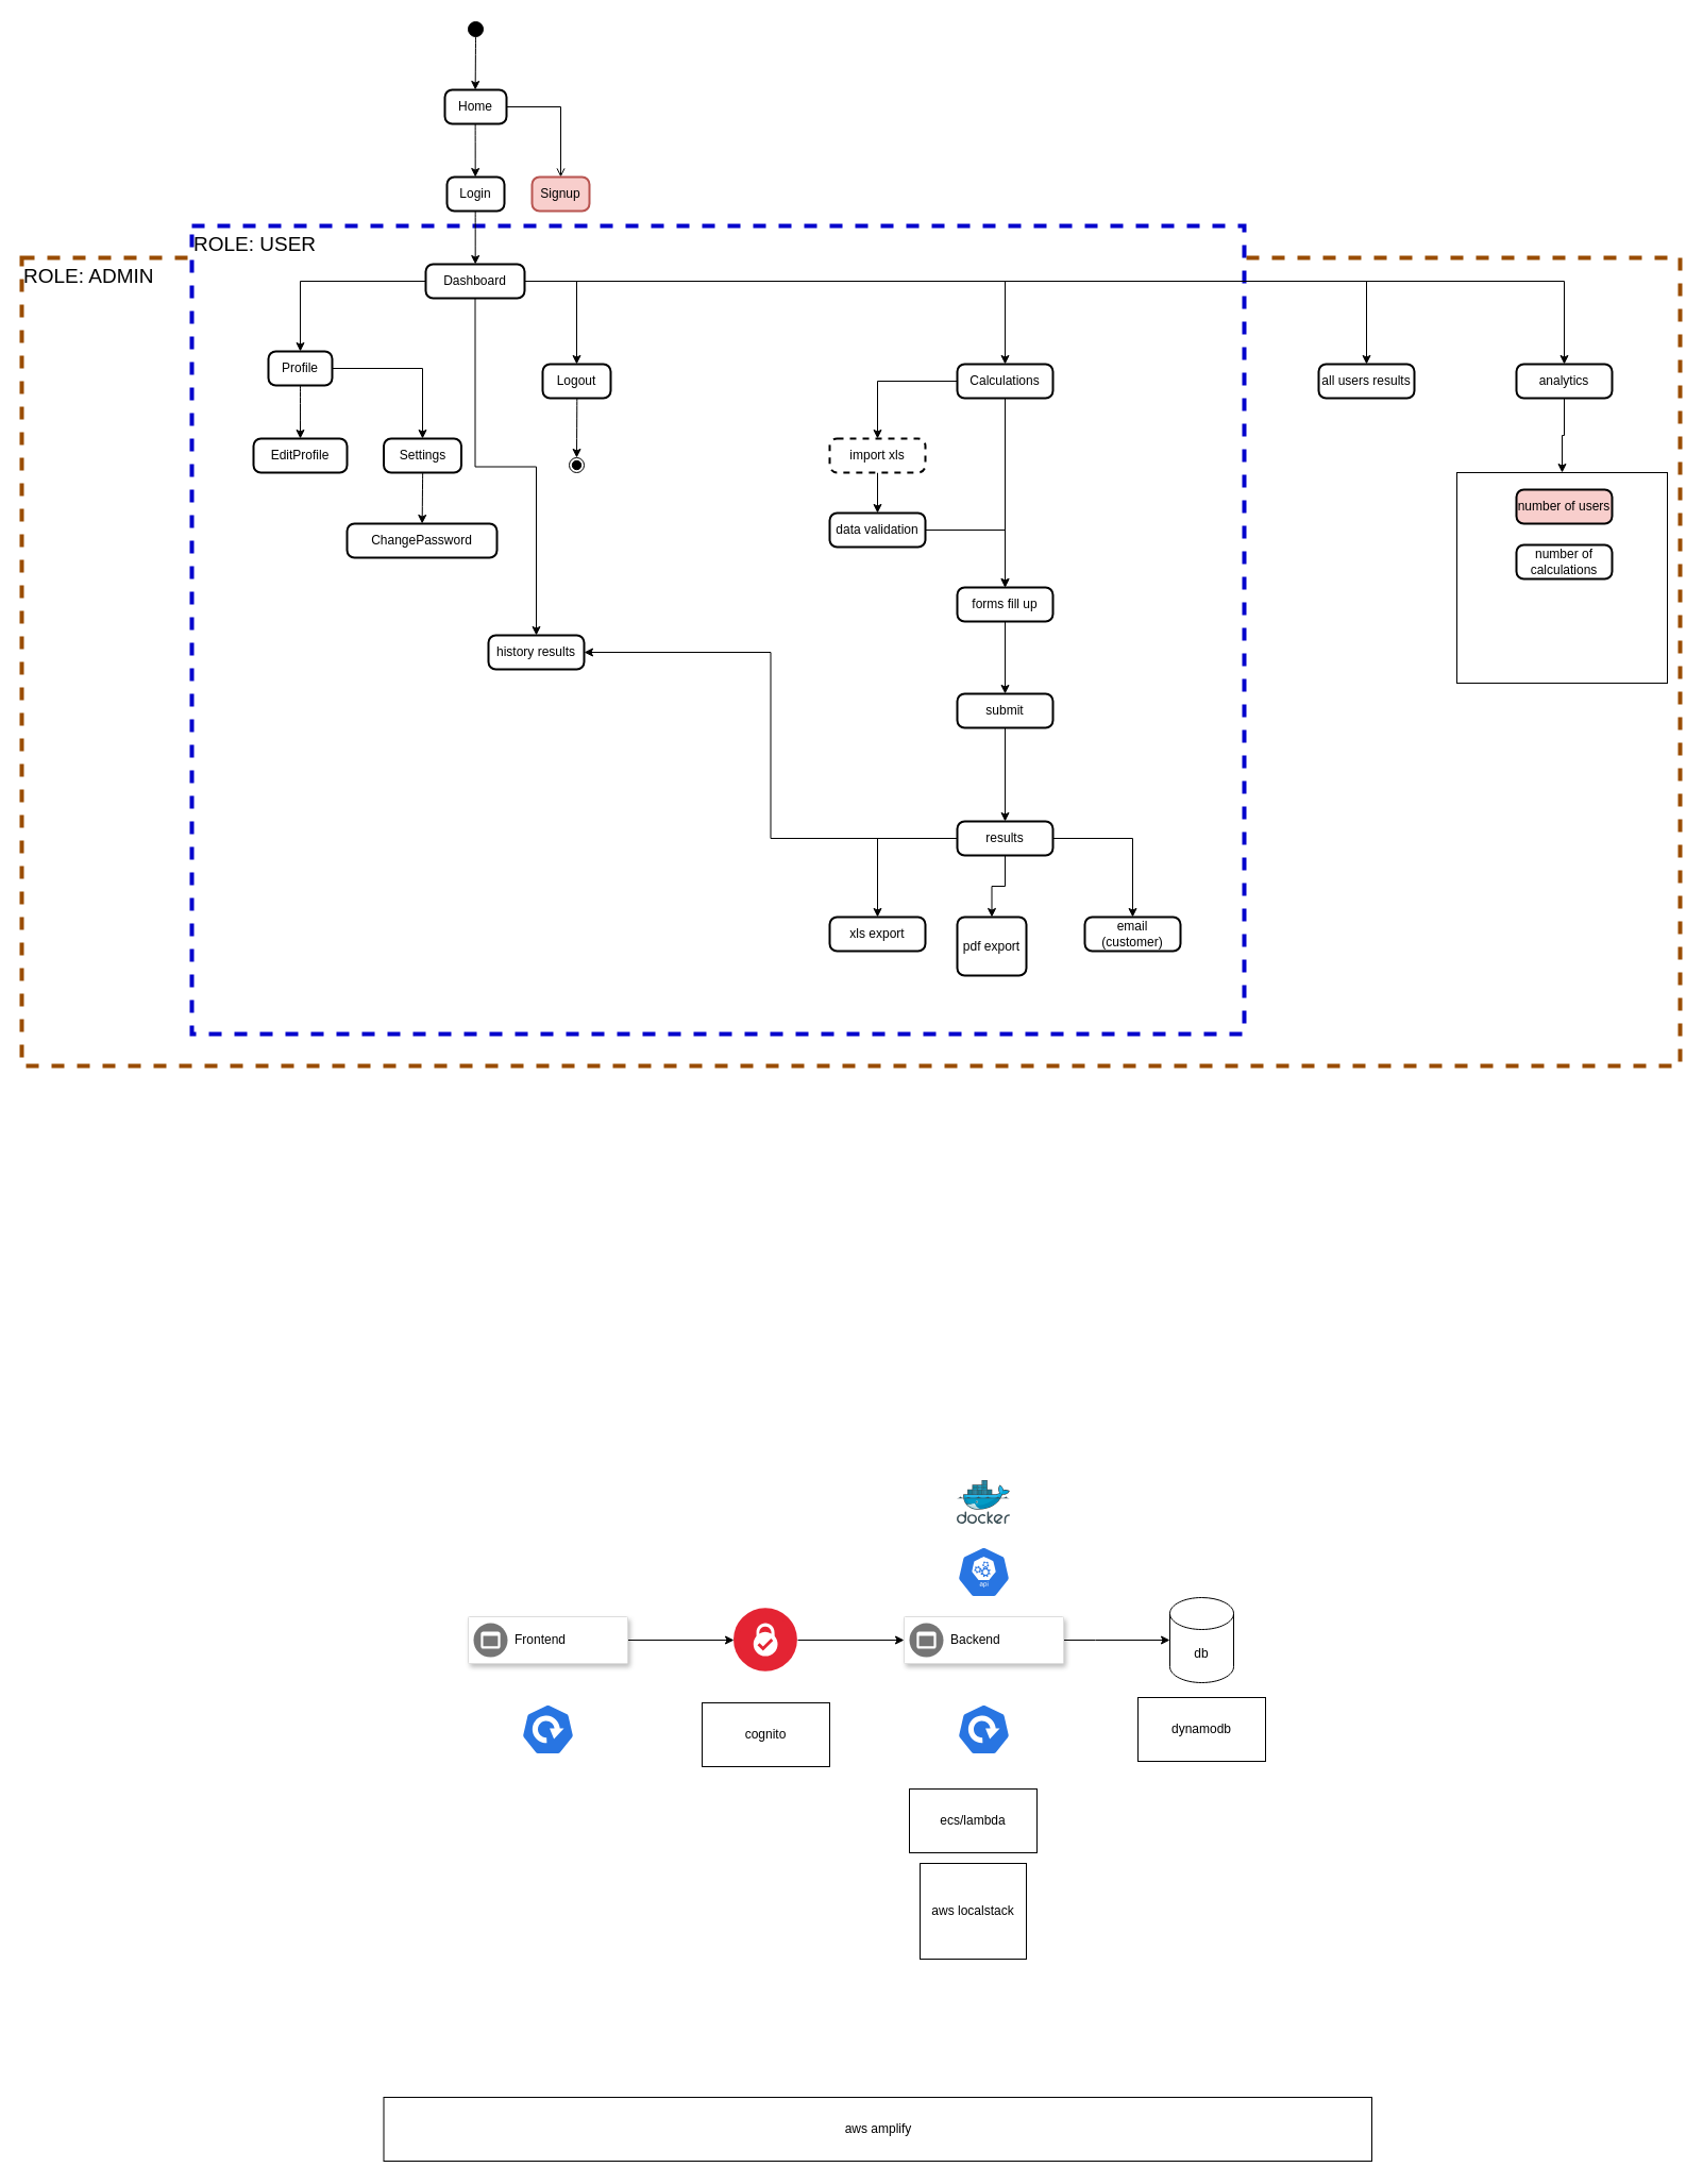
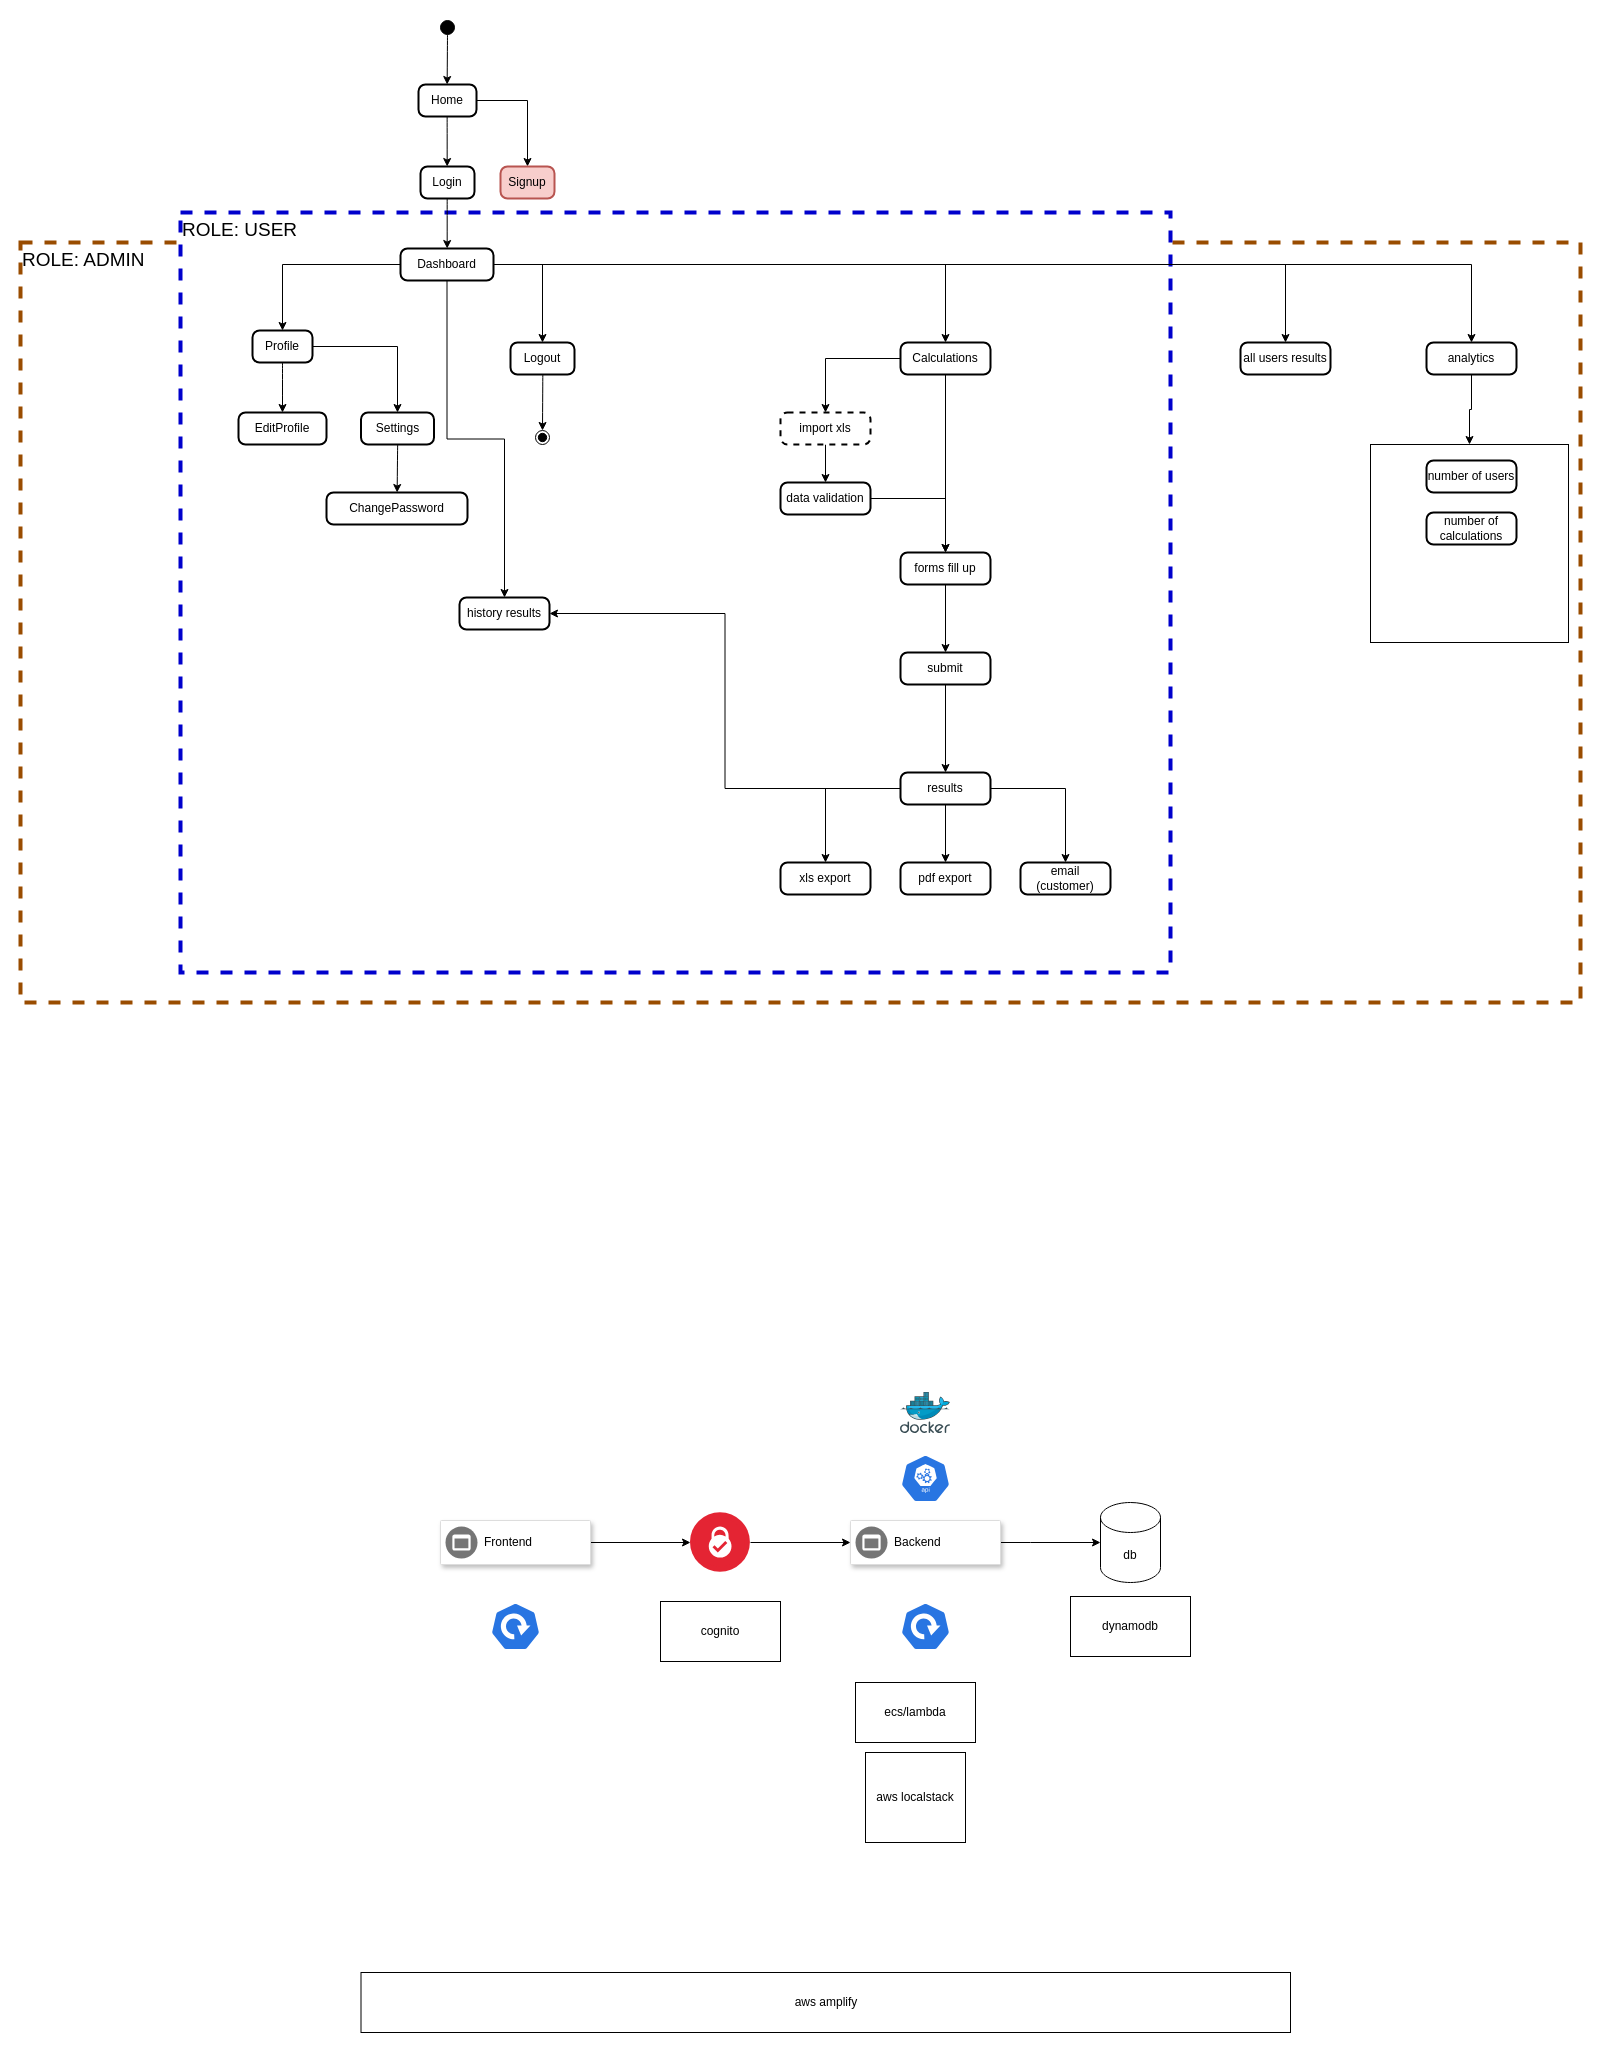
- <mxCell id="5" style="edgeStyle=orthogonalEdgeStyle;rounded=0;orthogonalLoop=1;jettySize=auto;html=1;entryX=0.5;entryY=0;entryDx=0;entryDy=0;endArrow=open;" edge="1" parent="1" source="6" target="28"><mxGeometry relative="1" as="geometry" /></mxCell>
+ <mxCell id="5" style="edgeStyle=orthogonalEdgeStyle;rounded=0;orthogonalLoop=1;jettySize=auto;html=1;entryX=0.5;entryY=0;entryDx=0;entryDy=0;" edge="1" parent="1" source="6" target="28"><mxGeometry relative="1" as="geometry" /></mxCell>
- <mxCell id="66" value="number of users" style="rounded=1;absoluteArcSize=1;arcSize=14;whiteSpace=wrap;strokeWidth=2;fillColor=#f8cecc;" vertex="1" parent="1"><mxGeometry x="1426" y="460" width="90" height="32" as="geometry" /></mxCell>
+ <mxCell id="66" value="number of users" style="rounded=1;absoluteArcSize=1;arcSize=14;whiteSpace=wrap;strokeWidth=2;" vertex="1" parent="1"><mxGeometry x="1426" y="460" width="90" height="32" as="geometry" /></mxCell>
- <mxCell id="46" value="pdf export" style="rounded=1;absoluteArcSize=1;arcSize=14;whiteSpace=wrap;strokeWidth=2;" vertex="1" parent="1"><mxGeometry x="900" y="862" width="65" height="55" as="geometry" /></mxCell>
+ <mxCell id="46" value="pdf export" style="rounded=1;absoluteArcSize=1;arcSize=14;whiteSpace=wrap;strokeWidth=2;" vertex="1" parent="1"><mxGeometry x="900" y="862" width="90" height="32" as="geometry" /></mxCell>
